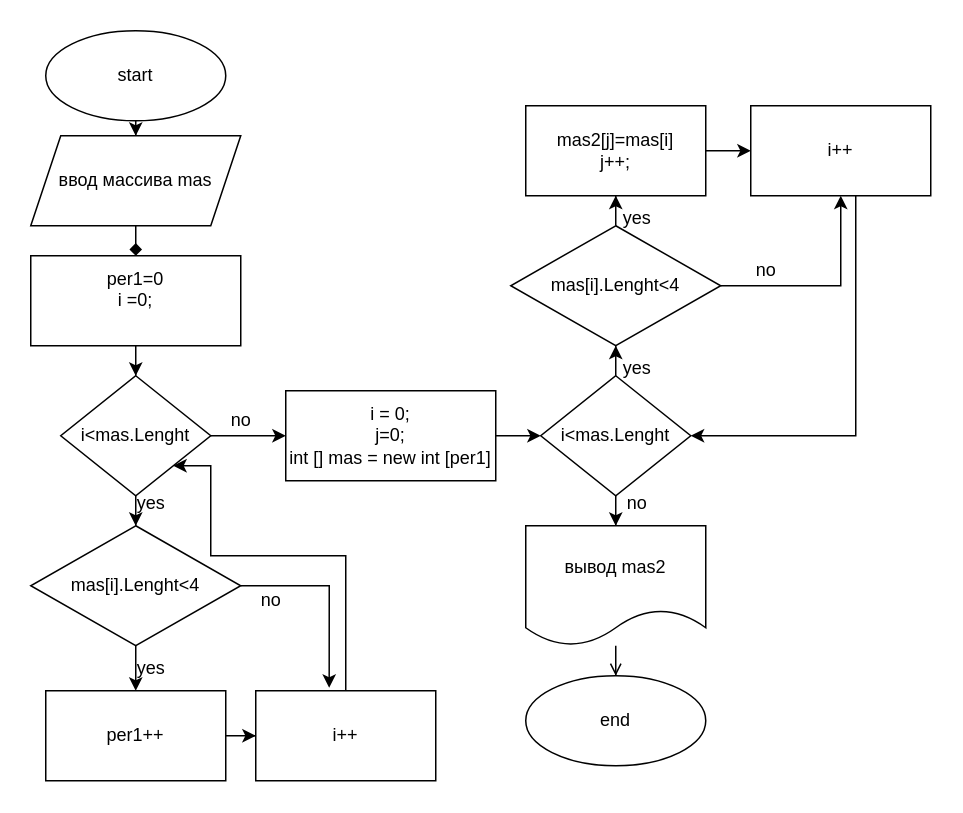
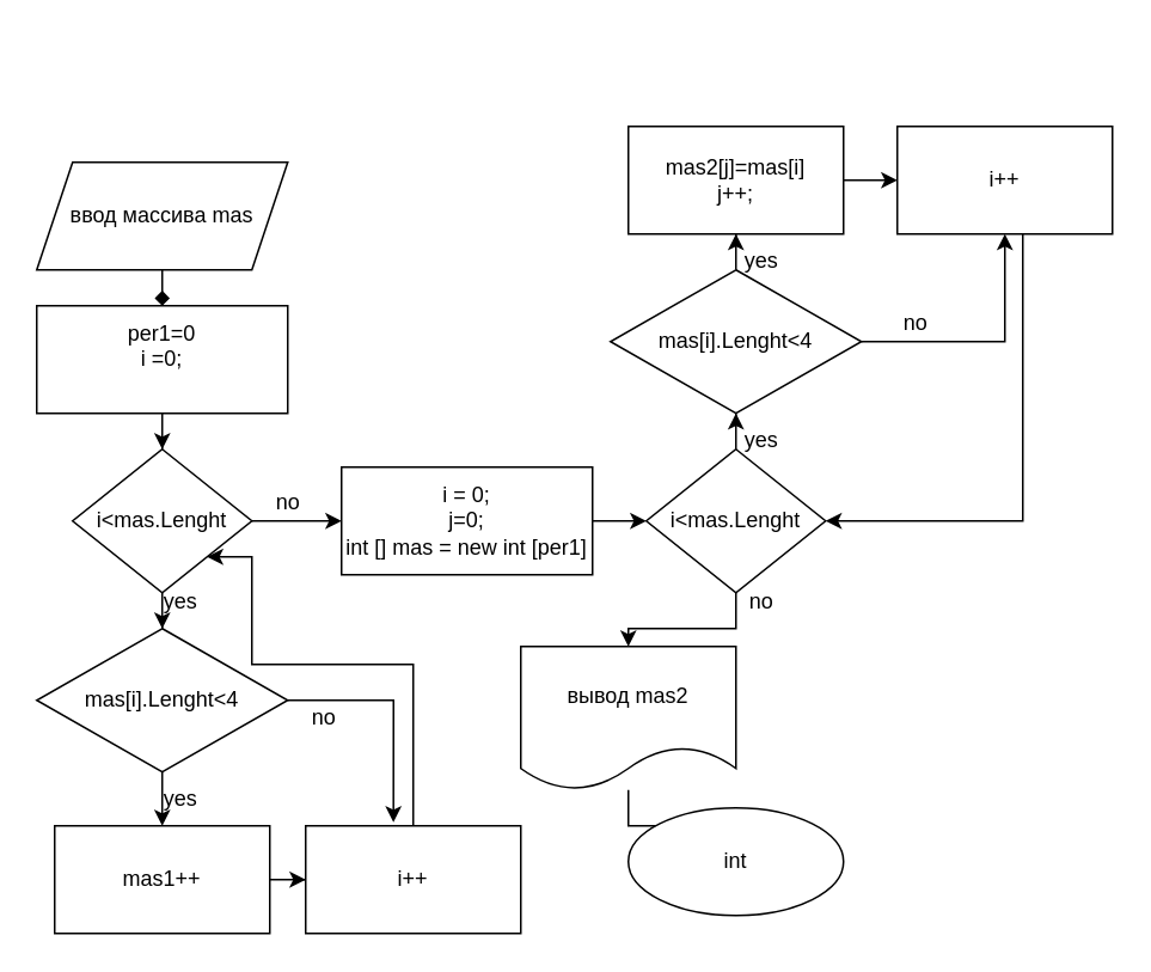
- <mxCell id="3" value="start" style="ellipse;whiteSpace=wrap;html=1;" vertex="1" parent="1"><mxGeometry x="30" y="20" width="120" height="60" as="geometry" /></mxCell>
- <mxCell id="2" style="edgeStyle=orthogonalEdgeStyle;rounded=0;orthogonalLoop=1;jettySize=auto;html=1;" edge="1" parent="1" source="3" target="5"><mxGeometry relative="1" as="geometry" /></mxCell>
- <mxCell id="31" value="вывод mas2" style="shape=document;whiteSpace=wrap;html=1;boundedLbl=1;" vertex="1" parent="1"><mxGeometry x="350" y="350" width="120" height="80" as="geometry" /></mxCell>
+ <mxCell id="31" value="вывод mas2" style="shape=document;whiteSpace=wrap;html=1;boundedLbl=1;" vertex="1" parent="1"><mxGeometry x="290" y="360" width="120" height="80" as="geometry" /></mxCell>
- <mxCell id="32" value="end" style="ellipse;whiteSpace=wrap;html=1;" vertex="1" parent="1"><mxGeometry x="350" y="450" width="120" height="60" as="geometry" /></mxCell>
+ <mxCell id="32" value="int" style="ellipse;whiteSpace=wrap;html=1;" vertex="1" parent="1"><mxGeometry x="350" y="450" width="120" height="60" as="geometry" /></mxCell>
- <mxCell id="12" value="&lt;div&gt;per1++&lt;/div&gt;" style="whiteSpace=wrap;html=1;" vertex="1" parent="1"><mxGeometry x="30" y="460" width="120" height="60" as="geometry" /></mxCell>
+ <mxCell id="12" value="&lt;div&gt;mas1++&lt;/div&gt;" style="whiteSpace=wrap;html=1;" vertex="1" parent="1"><mxGeometry x="30" y="460" width="120" height="60" as="geometry" /></mxCell>
